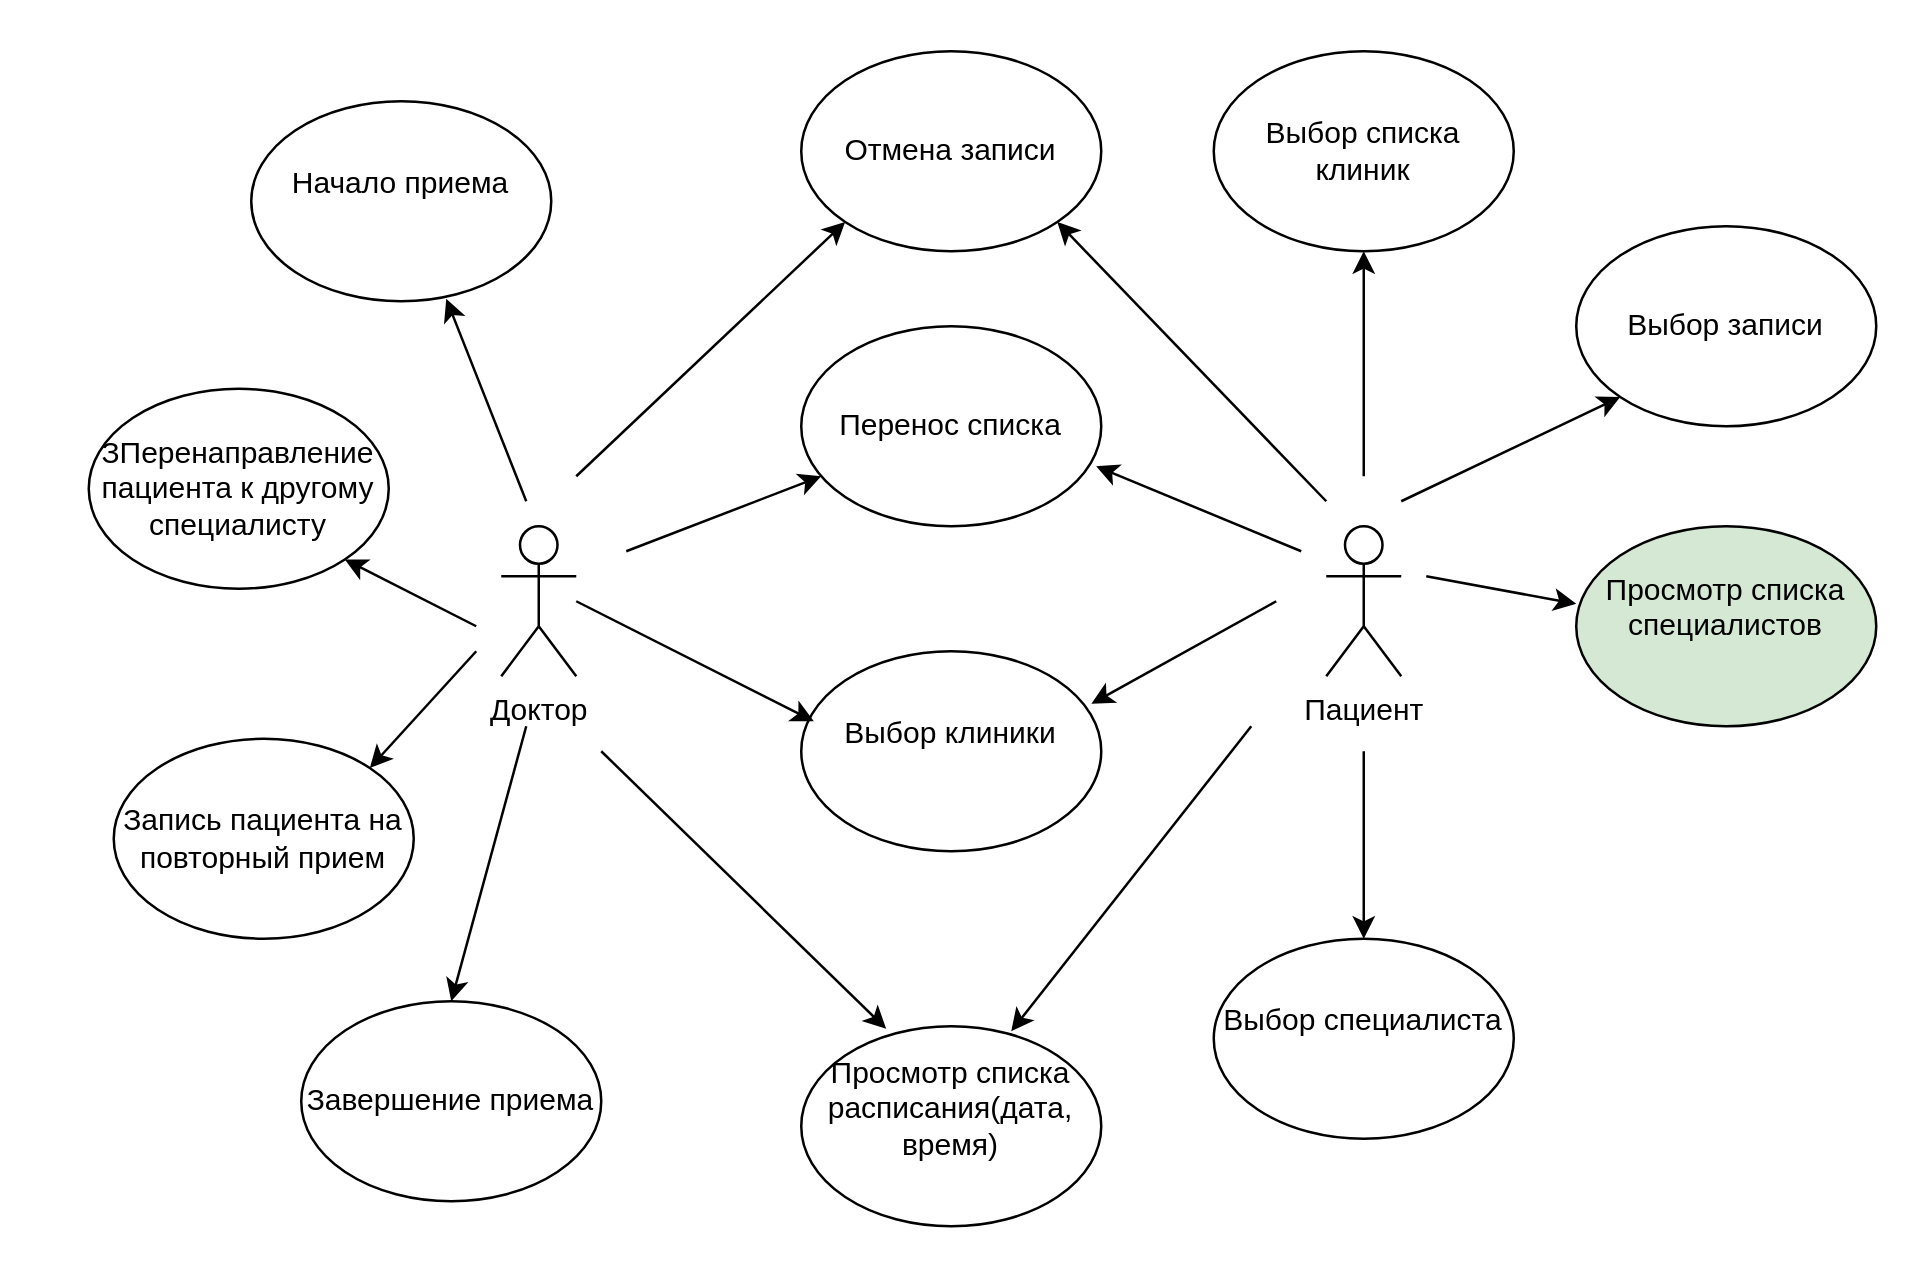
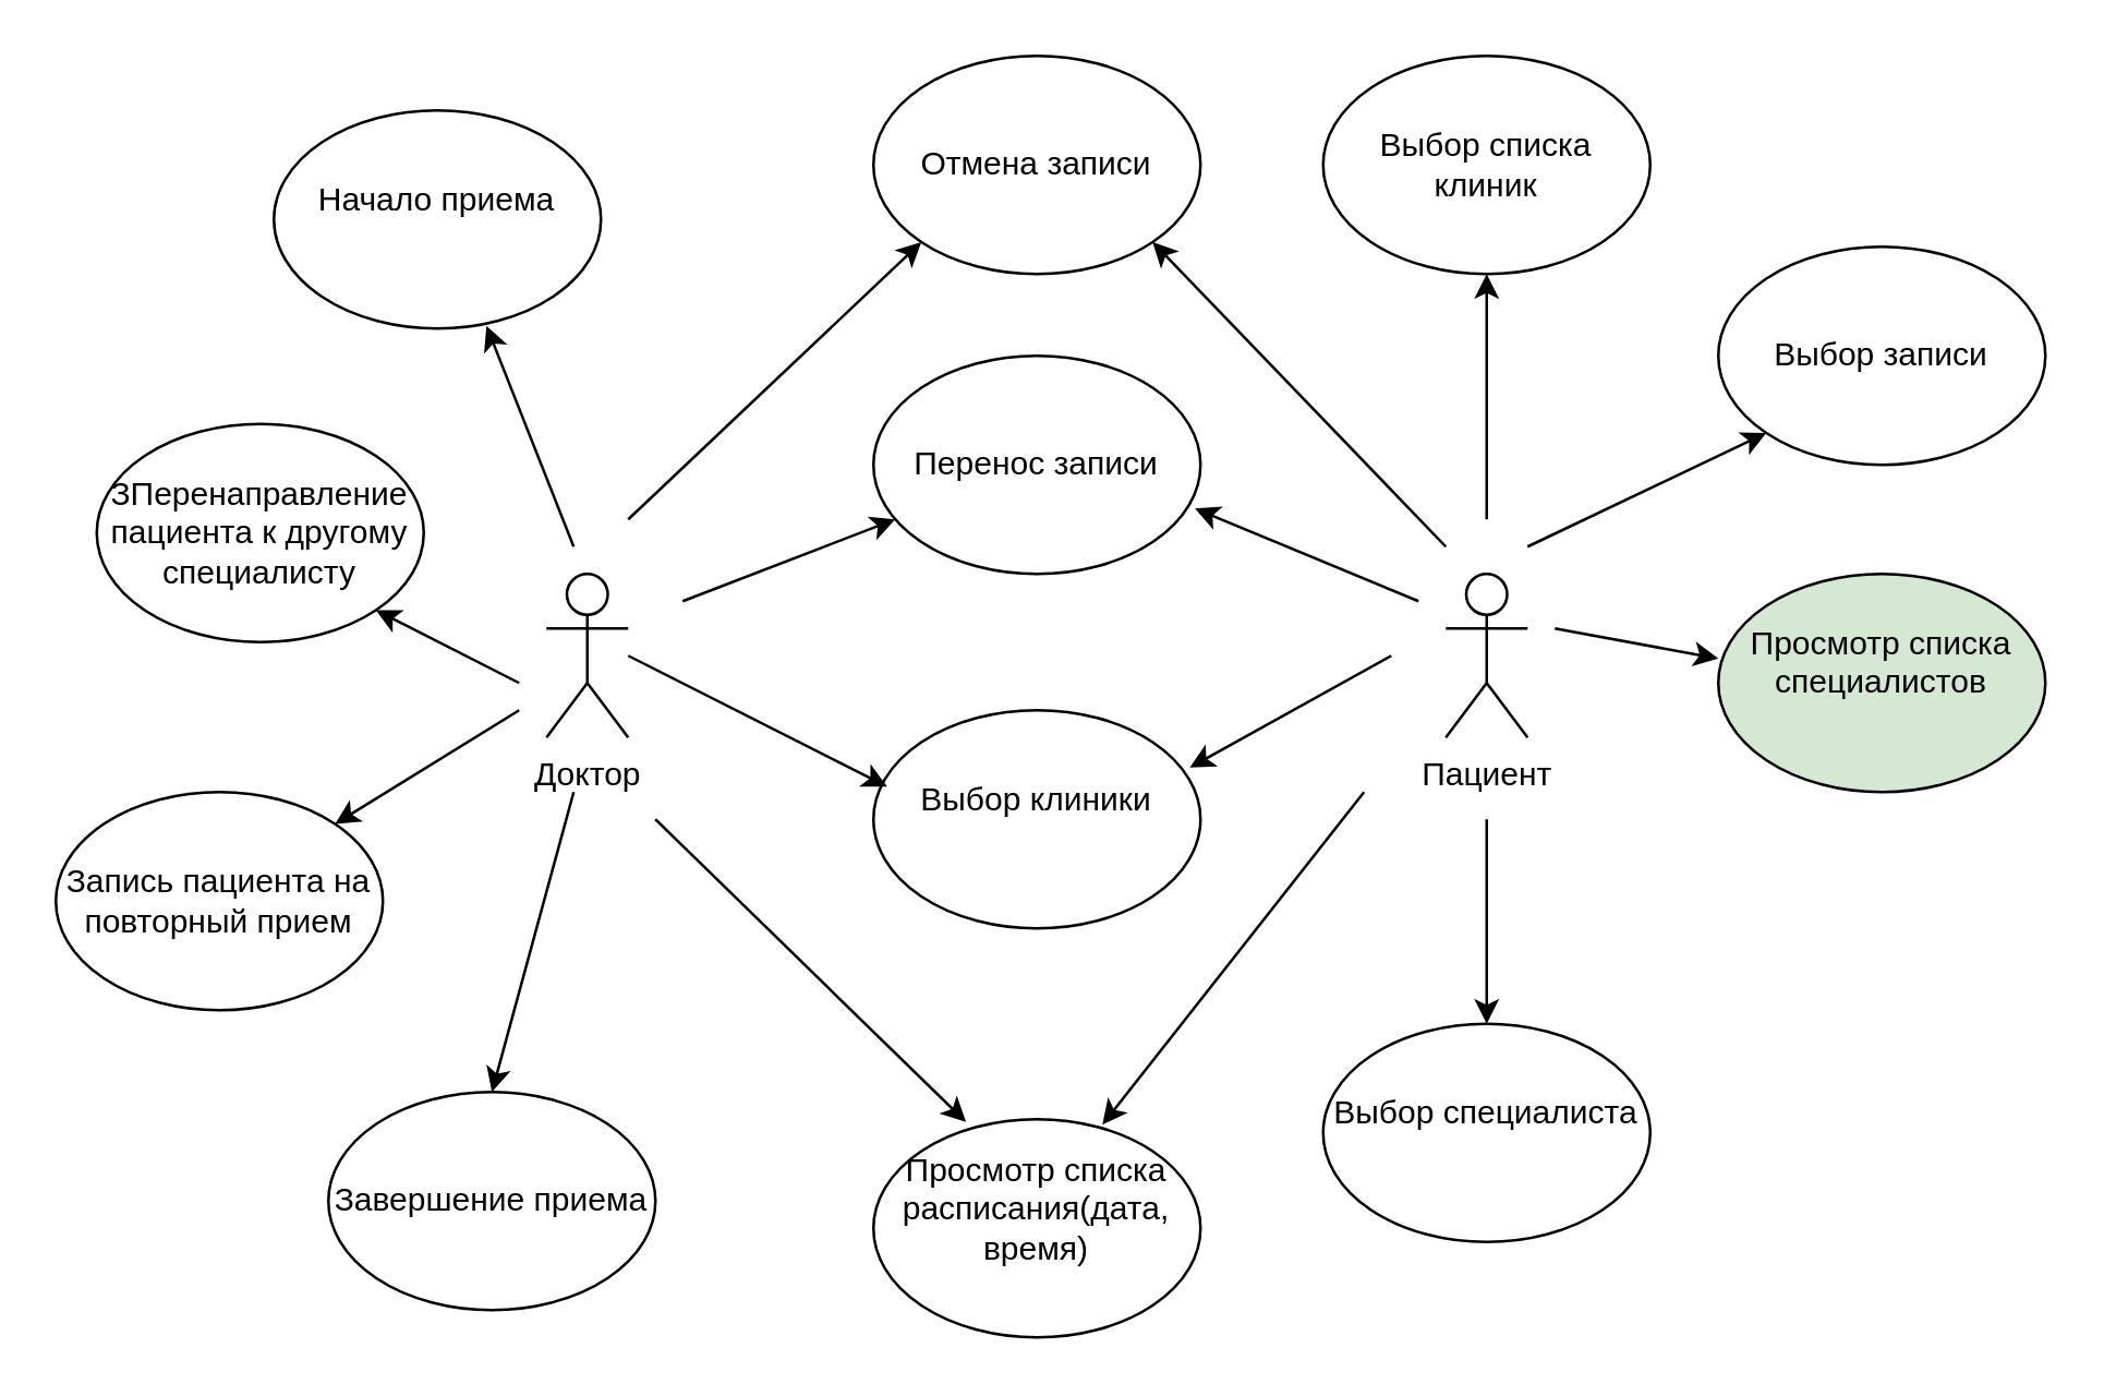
- <mxCell id="16" value="Перенос списка" style="ellipse;whiteSpace=wrap;html=1;" parent="1" vertex="1"><mxGeometry x="320" y="130" width="120" height="80" as="geometry" /></mxCell>
+ <mxCell id="16" value="Перенос записи" style="ellipse;whiteSpace=wrap;html=1;" parent="1" vertex="1"><mxGeometry x="320" y="130" width="120" height="80" as="geometry" /></mxCell>
- <mxCell id="24" value="Запись пациента на повторный прием" style="ellipse;whiteSpace=wrap;html=1;" parent="1" vertex="1"><mxGeometry x="45" y="295" width="120" height="80" as="geometry" /></mxCell>
+ <mxCell id="24" value="Запись пациента на повторный прием" style="ellipse;whiteSpace=wrap;html=1;" parent="1" vertex="1"><mxGeometry x="20" y="290" width="120" height="80" as="geometry" /></mxCell>
